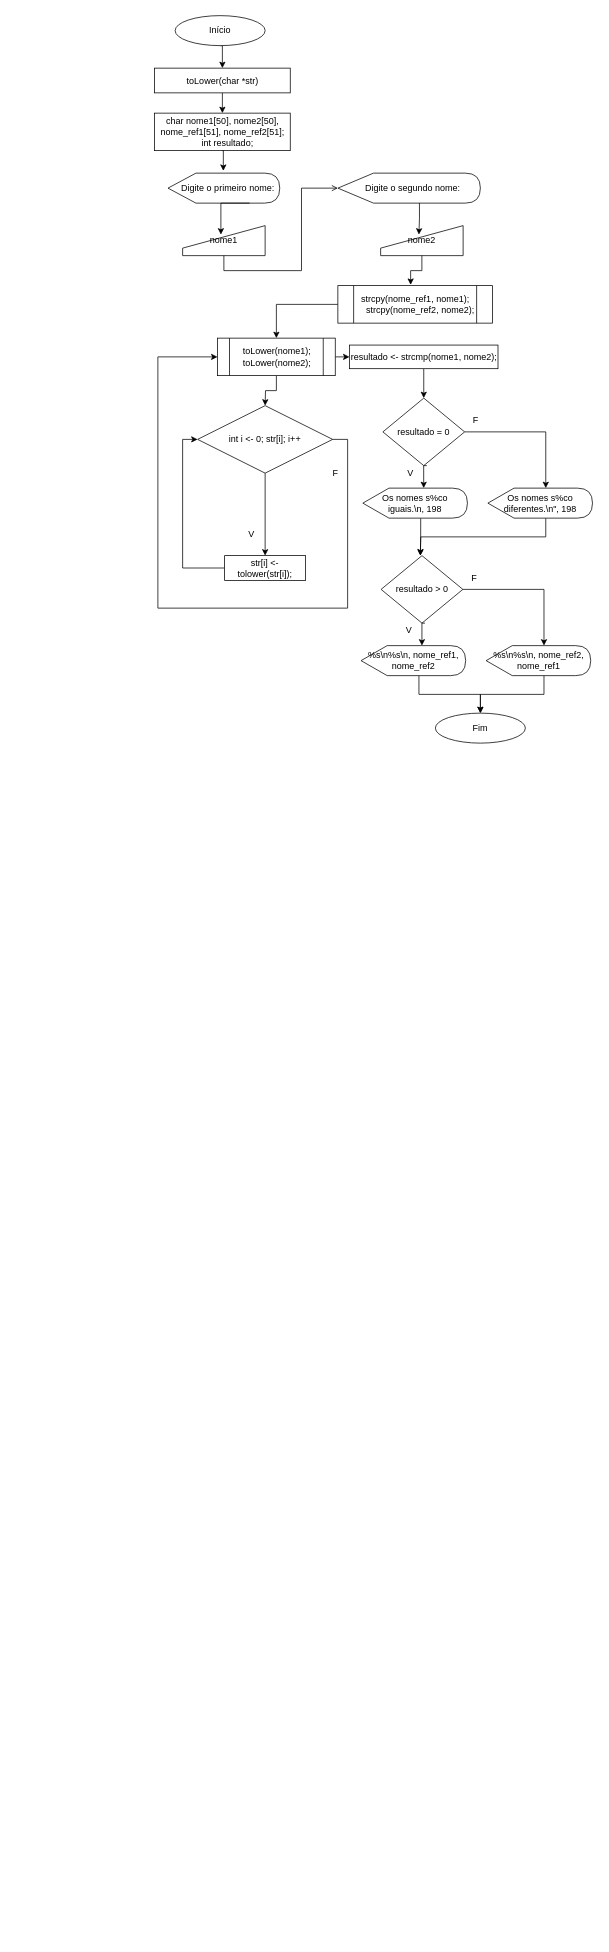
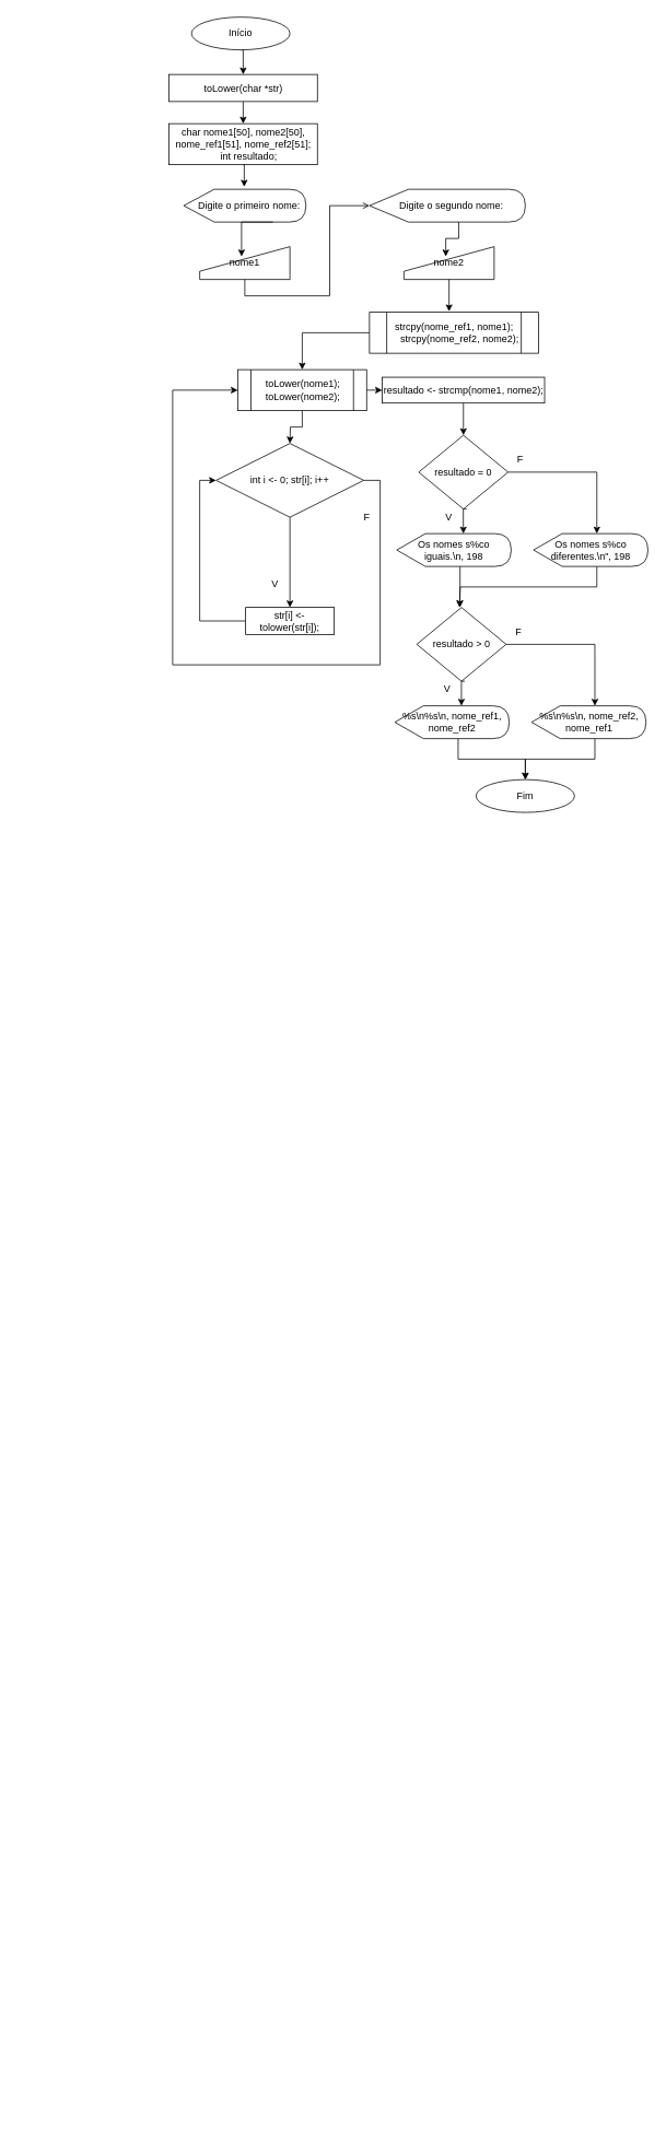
- <mxCell id="27" value="nome2" style="shape=manualInput;whiteSpace=wrap;html=1;" vertex="1" parent="1"><mxGeometry x="507" y="300" width="110" height="40" as="geometry" /></mxCell>
+ <mxCell id="27" value="nome2" style="shape=manualInput;whiteSpace=wrap;html=1;" vertex="1" parent="1"><mxGeometry x="492" y="300" width="110" height="40" as="geometry" /></mxCell>
